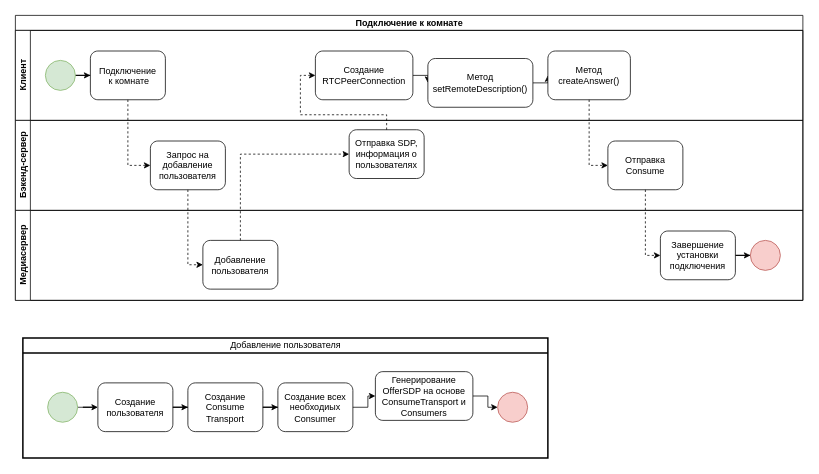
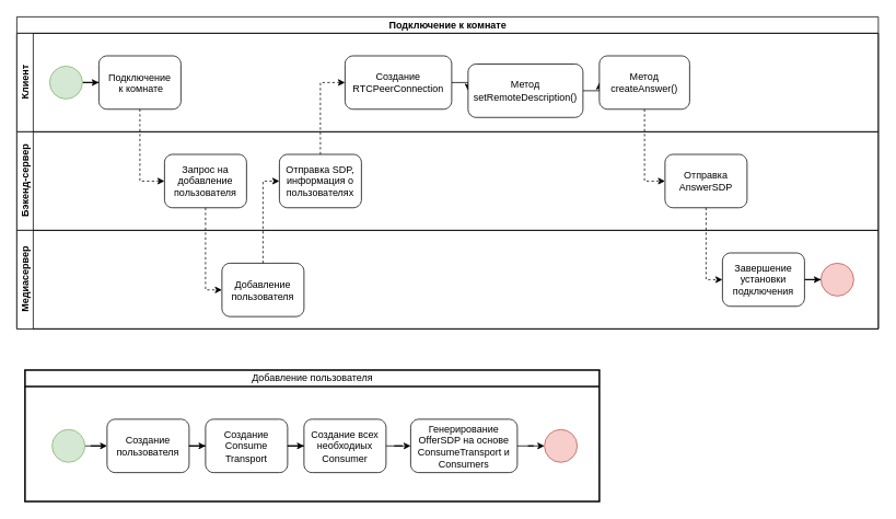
- <mxCell id="14" value="Отправка SDP,&#10;информация о пользователях" style="points=[[0.25,0,0],[0.5,0,0],[0.75,0,0],[1,0.25,0],[1,0.5,0],[1,0.75,0],[0.75,1,0],[0.5,1,0],[0.25,1,0],[0,0.75,0],[0,0.5,0],[0,0.25,0]];shape=mxgraph.bpmn.task;rectStyle=rounded;size=10;taskMarker=abstract;whiteSpace=wrap;" parent="12" vertex="1"><mxGeometry x="445" y="12.5" width="100" height="65" as="geometry" /></mxCell>
+ <mxCell id="14" value="Отправка SDP,&#10;информация о пользователях" style="points=[[0.25,0,0],[0.5,0,0],[0.75,0,0],[1,0.25,0],[1,0.5,0],[1,0.75,0],[0.75,1,0],[0.5,1,0],[0.25,1,0],[0,0.75,0],[0,0.5,0],[0,0.25,0]];shape=mxgraph.bpmn.task;rectStyle=rounded;size=10;taskMarker=abstract;whiteSpace=wrap;" parent="12" vertex="1"><mxGeometry x="320" y="27.5" width="100" height="65" as="geometry" /></mxCell>
- <mxCell id="15" value="Отправка Consume" style="points=[[0.25,0,0],[0.5,0,0],[0.75,0,0],[1,0.25,0],[1,0.5,0],[1,0.75,0],[0.75,1,0],[0.5,1,0],[0.25,1,0],[0,0.75,0],[0,0.5,0],[0,0.25,0]];shape=mxgraph.bpmn.task;rectStyle=rounded;size=10;taskMarker=abstract;whiteSpace=wrap;" parent="12" vertex="1"><mxGeometry x="790" y="27.5" width="100" height="65" as="geometry" /></mxCell>
+ <mxCell id="15" value="Отправка AnswerSDP" style="points=[[0.25,0,0],[0.5,0,0],[0.75,0,0],[1,0.25,0],[1,0.5,0],[1,0.75,0],[0.75,1,0],[0.5,1,0],[0.25,1,0],[0,0.75,0],[0,0.5,0],[0,0.25,0]];shape=mxgraph.bpmn.task;rectStyle=rounded;size=10;taskMarker=abstract;whiteSpace=wrap;" parent="12" vertex="1"><mxGeometry x="790" y="27.5" width="100" height="65" as="geometry" /></mxCell>
- <mxCell id="38" value="Генерирование OfferSDP на основе ConsumeTransport и Consumers" style="points=[[0.25,0,0],[0.5,0,0],[0.75,0,0],[1,0.25,0],[1,0.5,0],[1,0.75,0],[0.75,1,0],[0.5,1,0],[0.25,1,0],[0,0.75,0],[0,0.5,0],[0,0.25,0]];shape=mxgraph.bpmn.task;rectStyle=rounded;size=10;taskMarker=abstract;whiteSpace=wrap;" parent="31" vertex="1"><mxGeometry x="470" y="45" width="130" height="65" as="geometry" /></mxCell>
+ <mxCell id="38" value="Генерирование OfferSDP на основе ConsumeTransport и Consumers" style="points=[[0.25,0,0],[0.5,0,0],[0.75,0,0],[1,0.25,0],[1,0.5,0],[1,0.75,0],[0.75,1,0],[0.5,1,0],[0.25,1,0],[0,0.75,0],[0,0.5,0],[0,0.25,0]];shape=mxgraph.bpmn.task;rectStyle=rounded;size=10;taskMarker=abstract;whiteSpace=wrap;" parent="31" vertex="1"><mxGeometry x="470" y="60" width="130" height="65" as="geometry" /></mxCell>
